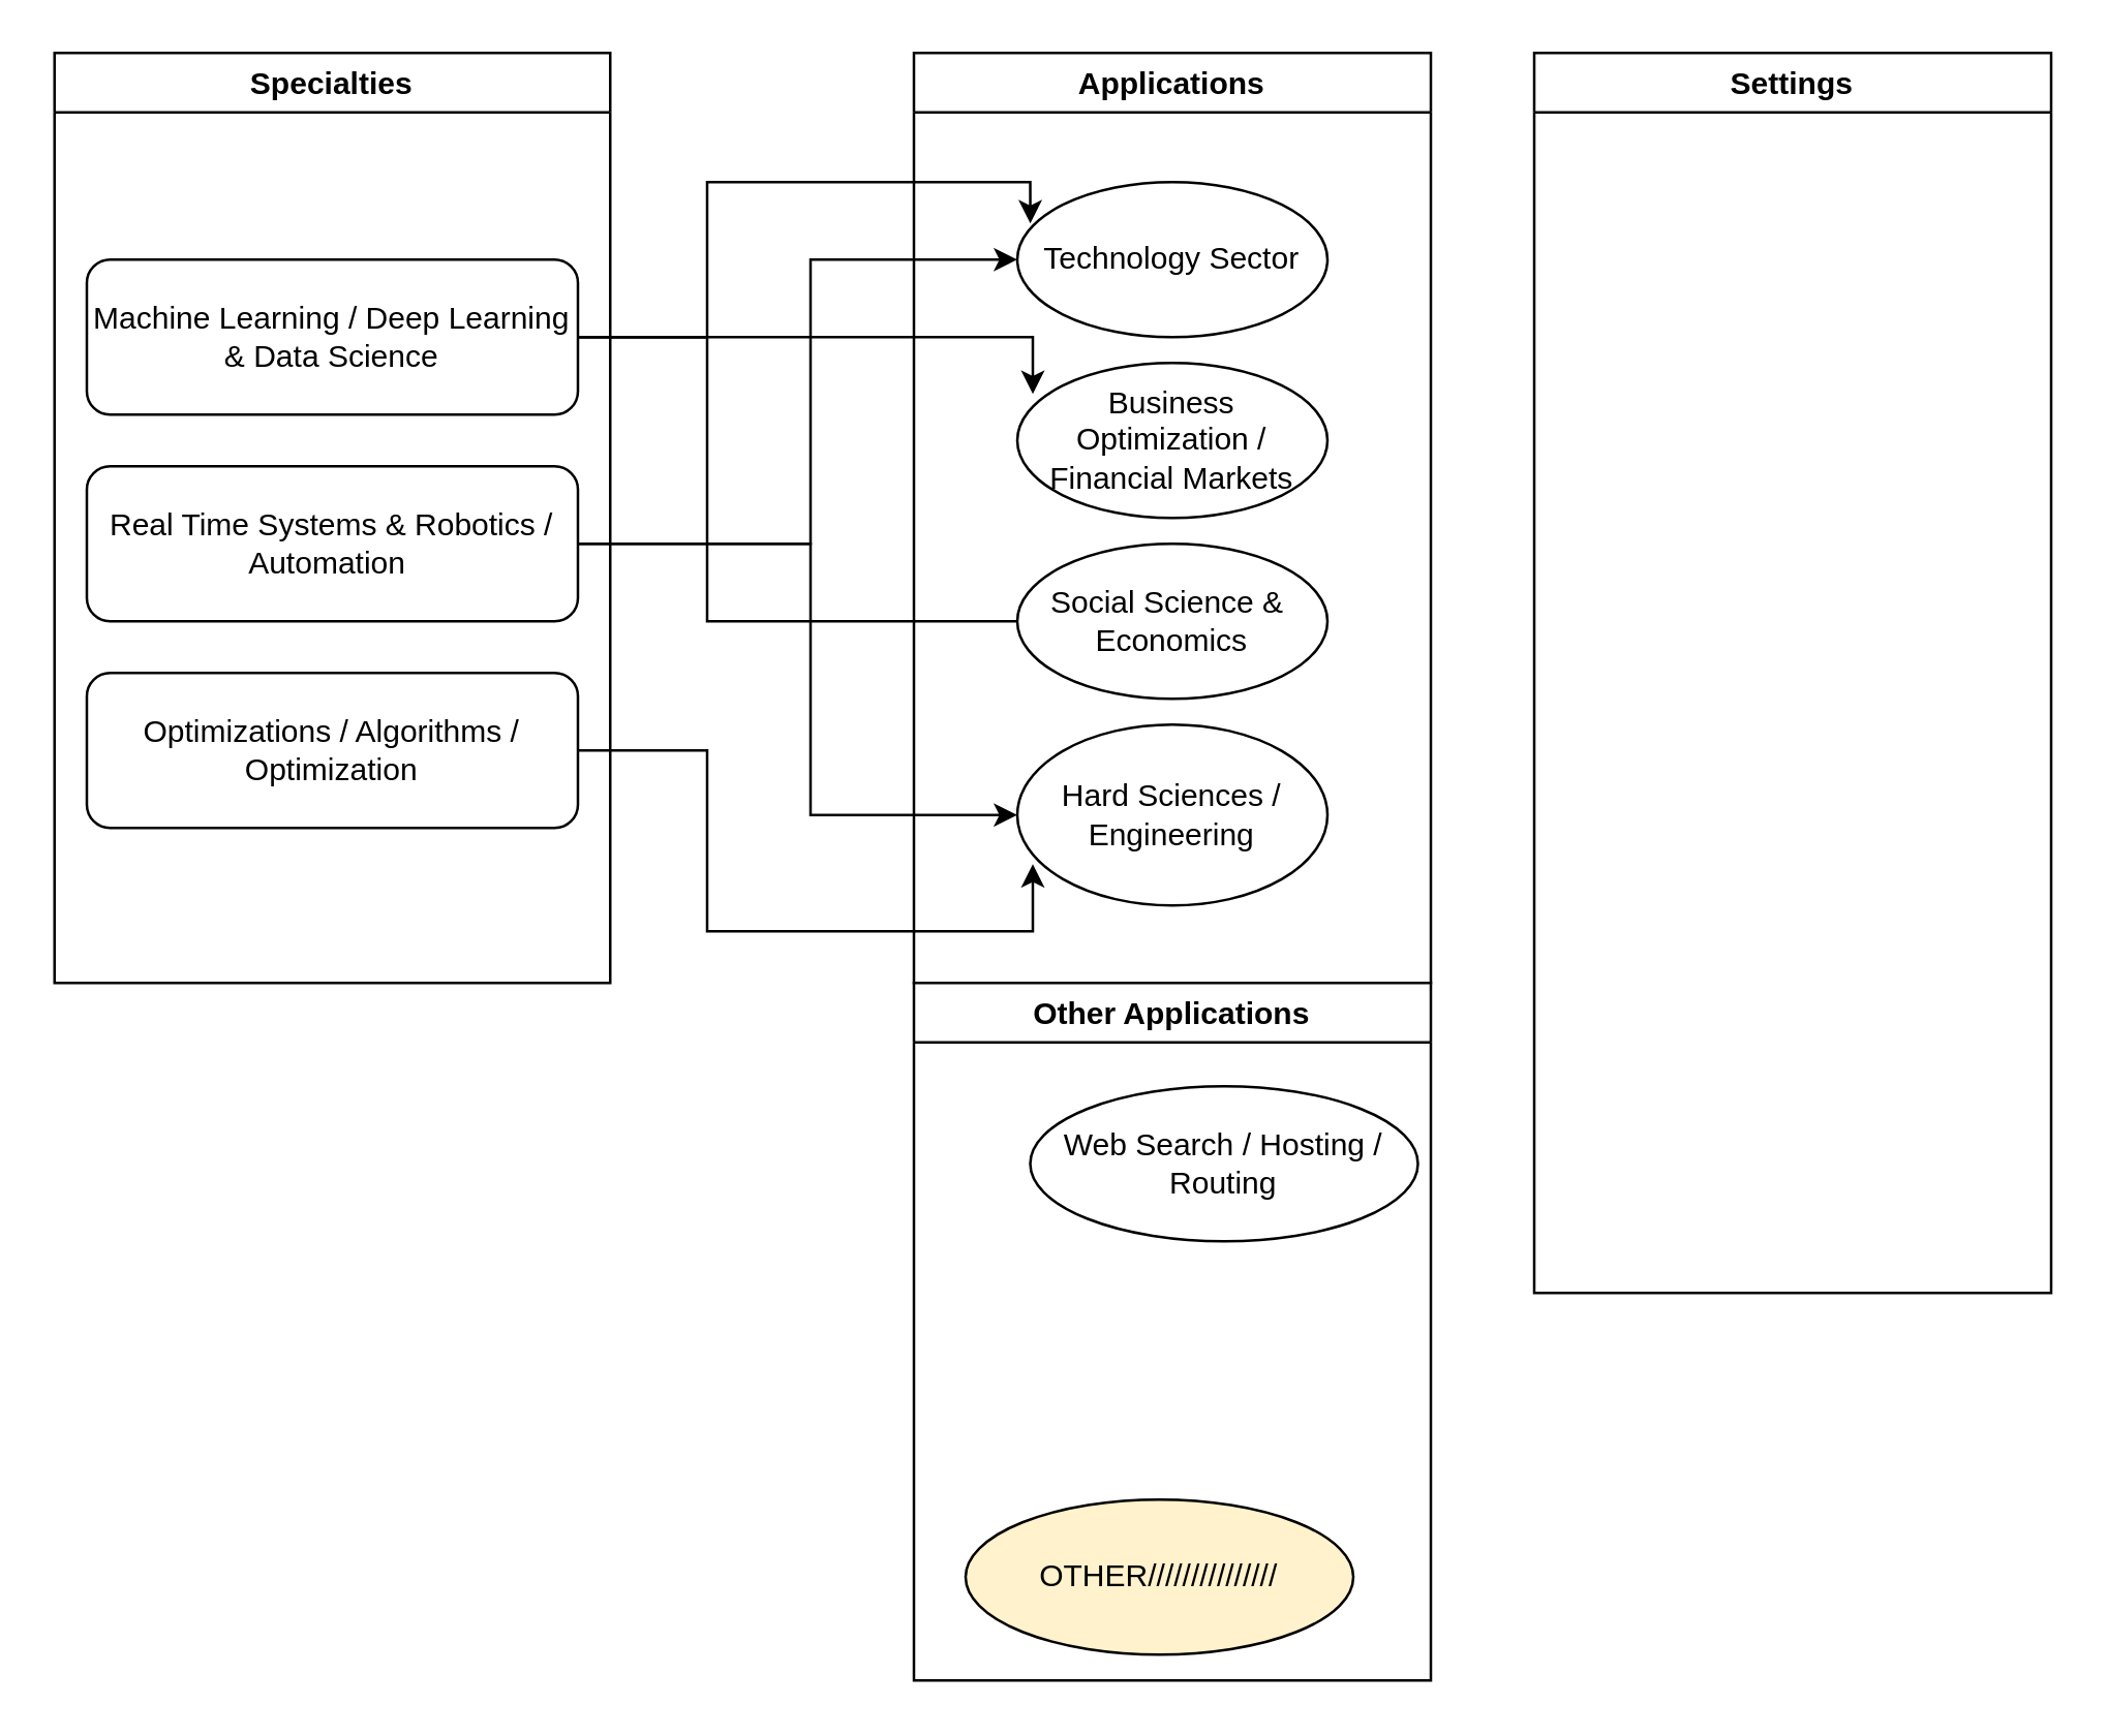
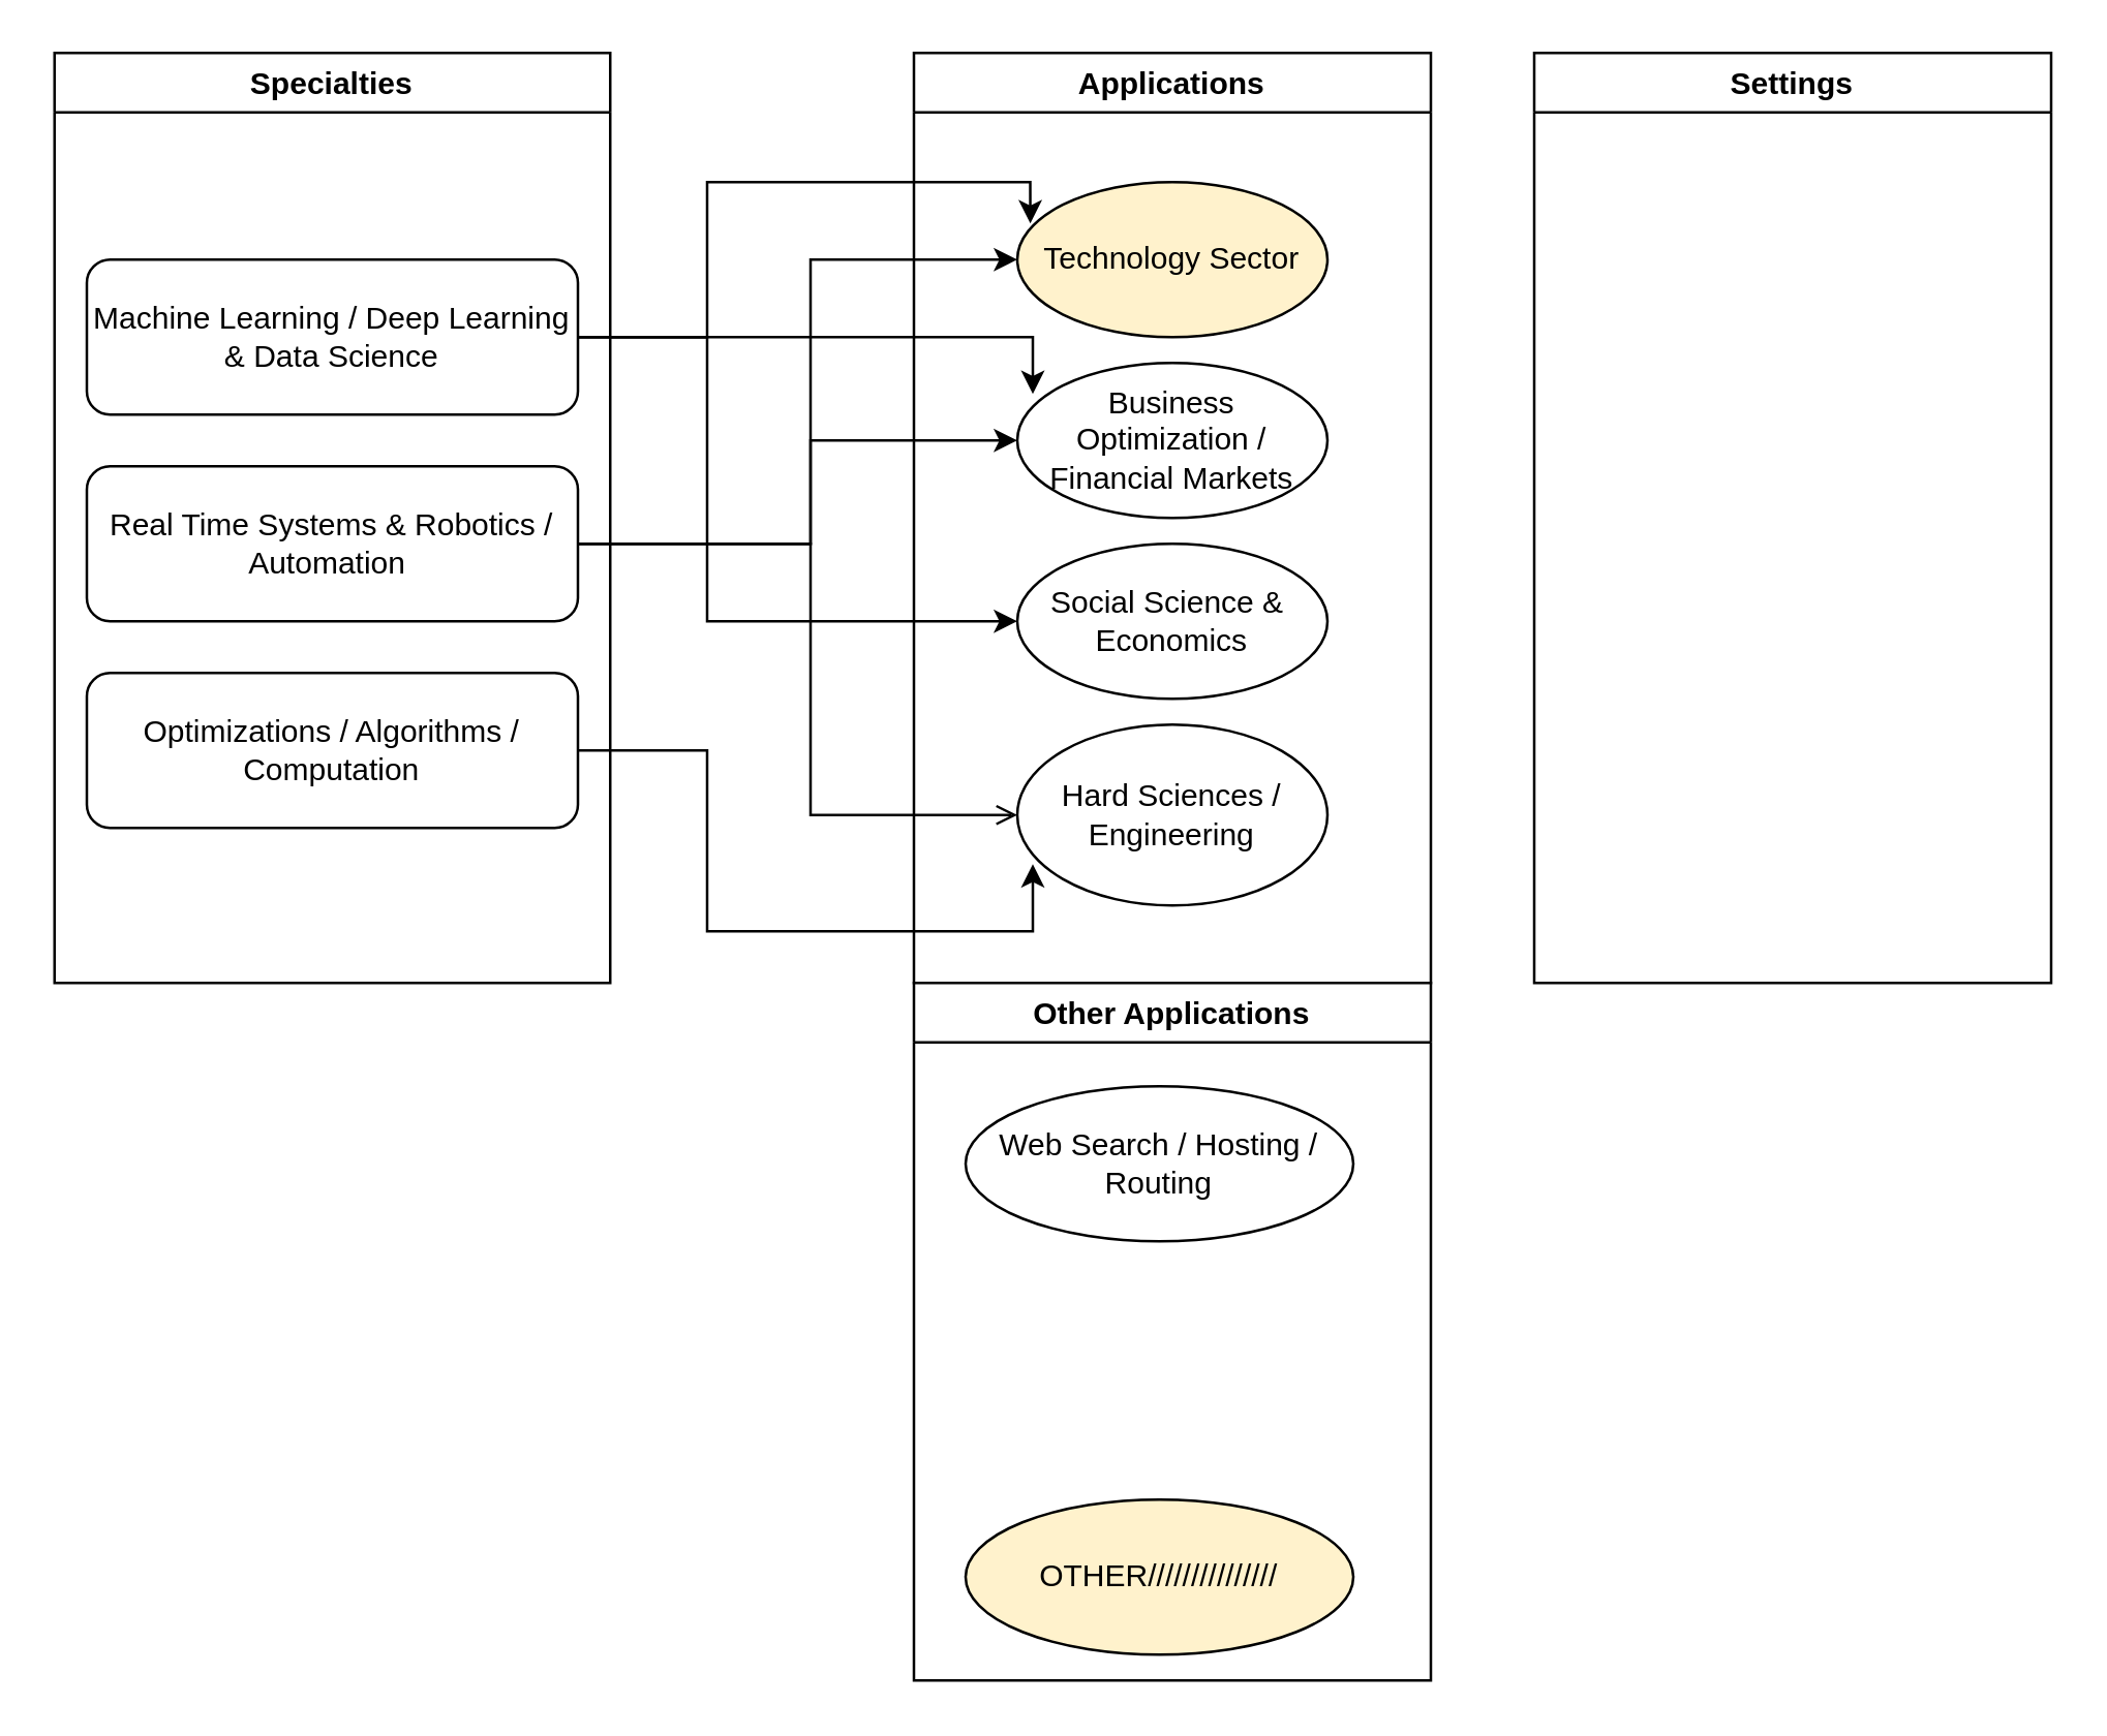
- <mxCell id="11" value="Technology Sector" style="ellipse;whiteSpace=wrap;html=1;" vertex="1" parent="9"><mxGeometry x="40" y="50" width="120" height="60" as="geometry" /></mxCell>
+ <mxCell id="11" value="Technology Sector" style="ellipse;whiteSpace=wrap;html=1;fillColor=#fff2cc;" vertex="1" parent="9"><mxGeometry x="40" y="50" width="120" height="60" as="geometry" /></mxCell>
+ <mxCell id="19" style="edgeStyle=orthogonalEdgeStyle;rounded=0;orthogonalLoop=1;jettySize=auto;html=1;entryX=0;entryY=0.5;entryDx=0;entryDy=0;" edge="1" parent="1" source="7" target="12"><mxGeometry relative="1" as="geometry"><Array as="points"><mxPoint x="313" y="210" /><mxPoint x="313" y="170" /></Array></mxGeometry></mxCell>
- <mxCell id="20" style="edgeStyle=orthogonalEdgeStyle;rounded=0;orthogonalLoop=1;jettySize=auto;html=1;entryX=0;entryY=0.5;entryDx=0;entryDy=0;endArrow=none;" edge="1" parent="1" source="6" target="13"><mxGeometry relative="1" as="geometry"><mxPoint x="273" y="250" as="targetPoint" /><Array as="points"><mxPoint x="273" y="130" /><mxPoint x="273" y="240" /></Array></mxGeometry></mxCell>
+ <mxCell id="20" style="edgeStyle=orthogonalEdgeStyle;rounded=0;orthogonalLoop=1;jettySize=auto;html=1;entryX=0;entryY=0.5;entryDx=0;entryDy=0;" edge="1" parent="1" source="6" target="13"><mxGeometry relative="1" as="geometry"><mxPoint x="273" y="250" as="targetPoint" /><Array as="points"><mxPoint x="273" y="130" /><mxPoint x="273" y="240" /></Array></mxGeometry></mxCell>
- <mxCell id="14" value="Settings" style="swimlane;" vertex="1" parent="1"><mxGeometry x="593" y="20" width="200" height="480" as="geometry" /></mxCell>
+ <mxCell id="14" value="Settings" style="swimlane;" vertex="1" parent="1"><mxGeometry x="593" y="20" width="200" height="360" as="geometry" /></mxCell>
- <mxCell id="8" value="Optimizations / Algorithms / Optimization" style="rounded=1;whiteSpace=wrap;html=1;" vertex="1" parent="5"><mxGeometry x="12.5" y="240" width="190" height="60" as="geometry" /></mxCell>
+ <mxCell id="8" value="Optimizations / Algorithms / Computation" style="rounded=1;whiteSpace=wrap;html=1;" vertex="1" parent="5"><mxGeometry x="12.5" y="240" width="190" height="60" as="geometry" /></mxCell>
- <mxCell id="3" style="edgeStyle=orthogonalEdgeStyle;rounded=0;orthogonalLoop=1;jettySize=auto;html=1;entryX=0;entryY=0.5;entryDx=0;entryDy=0;" edge="1" parent="1" source="7" target="10"><mxGeometry relative="1" as="geometry"><Array as="points"><mxPoint x="313" y="210" /><mxPoint x="313" y="315" /></Array></mxGeometry></mxCell>
+ <mxCell id="3" style="edgeStyle=orthogonalEdgeStyle;rounded=0;orthogonalLoop=1;jettySize=auto;html=1;entryX=0;entryY=0.5;entryDx=0;entryDy=0;endArrow=open;" edge="1" parent="1" source="7" target="10"><mxGeometry relative="1" as="geometry"><Array as="points"><mxPoint x="313" y="210" /><mxPoint x="313" y="315" /></Array></mxGeometry></mxCell>
- <mxCell id="16" value="Web Search / Hosting / Routing" style="ellipse;whiteSpace=wrap;html=1;" vertex="1" parent="15"><mxGeometry x="45" y="40" width="150" height="60" as="geometry" /></mxCell>
+ <mxCell id="16" value="Web Search / Hosting / Routing" style="ellipse;whiteSpace=wrap;html=1;" vertex="1" parent="15"><mxGeometry x="20" y="40" width="150" height="60" as="geometry" /></mxCell>
